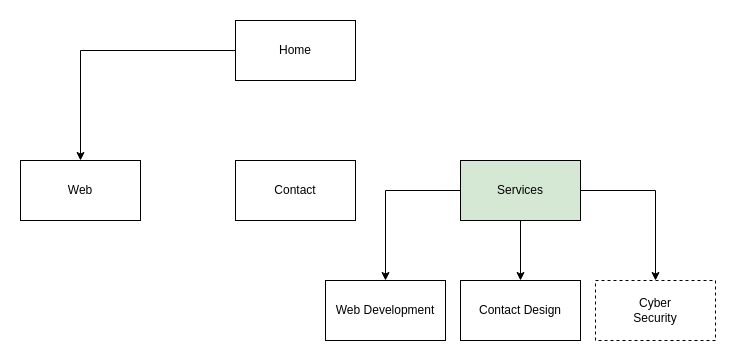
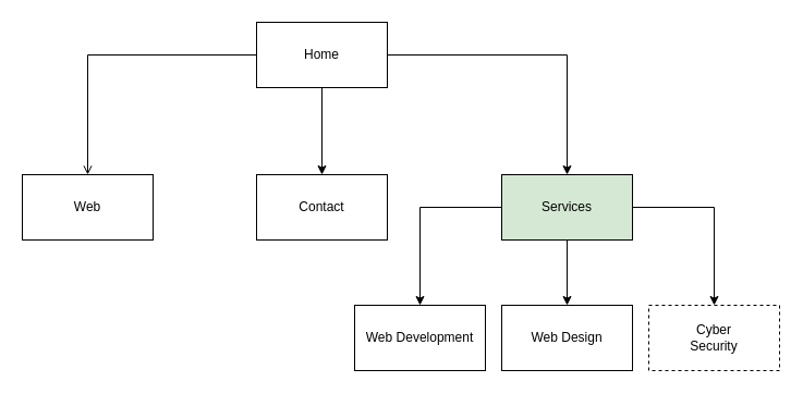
+ <mxCell id="4" value="" style="edgeStyle=orthogonalEdgeStyle;rounded=0;orthogonalLoop=1;jettySize=auto;html=1;" edge="1" parent="1" source="5" target="11"><mxGeometry relative="1" as="geometry" /></mxCell>
+ <mxCell id="3" value="" style="edgeStyle=orthogonalEdgeStyle;rounded=0;orthogonalLoop=1;jettySize=auto;html=1;" edge="1" parent="1" source="5" target="7"><mxGeometry relative="1" as="geometry" /></mxCell>
- <mxCell id="2" value="" style="edgeStyle=orthogonalEdgeStyle;rounded=0;orthogonalLoop=1;jettySize=auto;html=1;" edge="1" parent="1" source="5" target="6"><mxGeometry relative="1" as="geometry" /></mxCell>
+ <mxCell id="2" value="" style="edgeStyle=orthogonalEdgeStyle;rounded=0;orthogonalLoop=1;jettySize=auto;html=1;endArrow=open;" edge="1" parent="1" source="5" target="6"><mxGeometry relative="1" as="geometry" /></mxCell>
- <mxCell id="13" value="Contact Design" style="rounded=0;whiteSpace=wrap;html=1;" vertex="1" parent="1"><mxGeometry x="460" y="280" width="120" height="60" as="geometry" /></mxCell>
+ <mxCell id="13" value="Web Design" style="rounded=0;whiteSpace=wrap;html=1;" vertex="1" parent="1"><mxGeometry x="460" y="280" width="120" height="60" as="geometry" /></mxCell>
